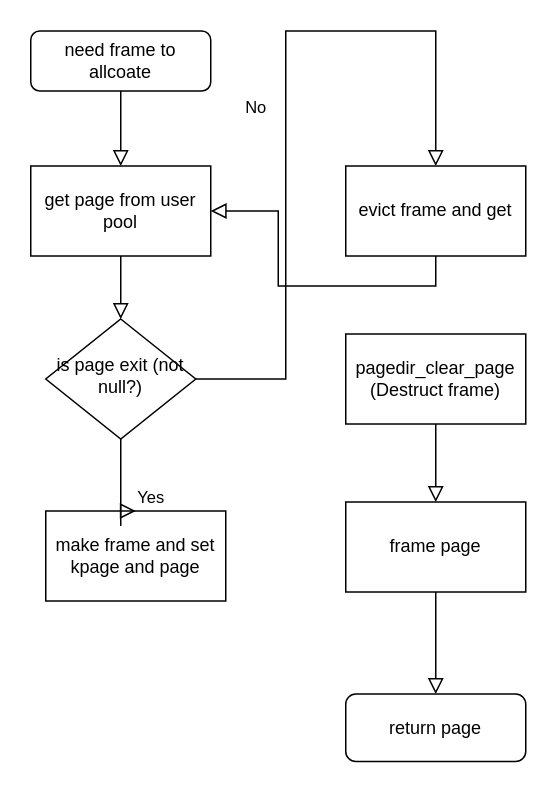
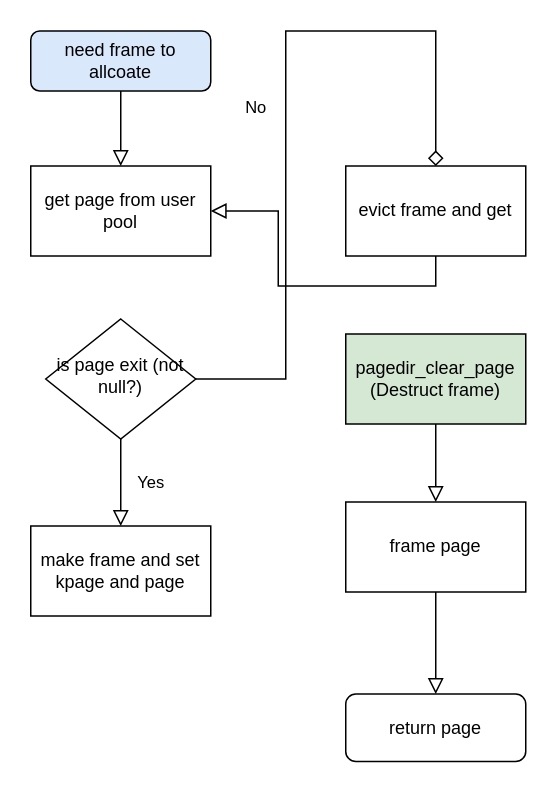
- <mxCell id="3" value="need frame to allcoate" style="rounded=1;whiteSpace=wrap;html=1;fontSize=12;glass=0;strokeWidth=1;shadow=0;" parent="1" vertex="1"><mxGeometry x="20" y="20" width="120" height="40" as="geometry" /></mxCell>
+ <mxCell id="3" value="need frame to allcoate" style="rounded=1;whiteSpace=wrap;html=1;fontSize=12;glass=0;strokeWidth=1;shadow=0;fillColor=#dae8fc;" parent="1" vertex="1"><mxGeometry x="20" y="20" width="120" height="40" as="geometry" /></mxCell>
- <mxCell id="8" value="No" style="rounded=0;html=1;jettySize=auto;orthogonalLoop=1;fontSize=11;endArrow=block;endFill=0;endSize=8;strokeWidth=1;shadow=0;labelBackgroundColor=none;edgeStyle=orthogonalEdgeStyle;exitX=1;exitY=0.5;exitDx=0;exitDy=0;entryX=0.5;entryY=0;entryDx=0;entryDy=0;" parent="1" source="6" target="10" edge="1"><mxGeometry y="20" relative="1" as="geometry"><mxPoint as="offset" /><mxPoint x="30" y="482" as="sourcePoint" /><mxPoint x="270" y="20" as="targetPoint" /><Array as="points"><mxPoint x="190" y="252" /><mxPoint x="190" y="20" /><mxPoint x="290" y="20" /></Array></mxGeometry></mxCell>
+ <mxCell id="8" value="No" style="rounded=0;html=1;jettySize=auto;orthogonalLoop=1;fontSize=11;endArrow=diamond;endFill=0;endSize=8;strokeWidth=1;shadow=0;labelBackgroundColor=none;edgeStyle=orthogonalEdgeStyle;exitX=1;exitY=0.5;exitDx=0;exitDy=0;entryX=0.5;entryY=0;entryDx=0;entryDy=0;" parent="1" source="6" target="10" edge="1"><mxGeometry y="20" relative="1" as="geometry"><mxPoint as="offset" /><mxPoint x="30" y="482" as="sourcePoint" /><mxPoint x="270" y="20" as="targetPoint" /><Array as="points"><mxPoint x="190" y="252" /><mxPoint x="190" y="20" /><mxPoint x="290" y="20" /></Array></mxGeometry></mxCell>
- <mxCell id="9" value="" style="rounded=0;html=1;jettySize=auto;orthogonalLoop=1;fontSize=11;endArrow=block;endFill=0;endSize=8;strokeWidth=1;shadow=0;labelBackgroundColor=none;edgeStyle=orthogonalEdgeStyle;exitX=0.5;exitY=1;exitDx=0;exitDy=0;entryX=0.5;entryY=0;entryDx=0;entryDy=0;" parent="1" source="4" target="6" edge="1"><mxGeometry relative="1" as="geometry"><mxPoint x="90" y="100" as="targetPoint" /><mxPoint x="90" y="50" as="sourcePoint" /></mxGeometry></mxCell>
- <mxCell id="12" value="pagedir_clear_page (Destruct frame)" style="rounded=0;whiteSpace=wrap;html=1;" parent="1" vertex="1"><mxGeometry x="230" y="222" width="120" height="60" as="geometry" /></mxCell>
+ <mxCell id="12" value="pagedir_clear_page (Destruct frame)" style="rounded=0;whiteSpace=wrap;html=1;fillColor=#d5e8d4;" parent="1" vertex="1"><mxGeometry x="230" y="222" width="120" height="60" as="geometry" /></mxCell>
- <mxCell id="5" value="make frame and set kpage and page" style="rounded=0;whiteSpace=wrap;html=1;" parent="1" vertex="1"><mxGeometry x="30" y="340" width="120" height="60" as="geometry" /></mxCell>
+ <mxCell id="5" value="make frame and set kpage and page" style="rounded=0;whiteSpace=wrap;html=1;" parent="1" vertex="1"><mxGeometry x="20" y="350" width="120" height="60" as="geometry" /></mxCell>
